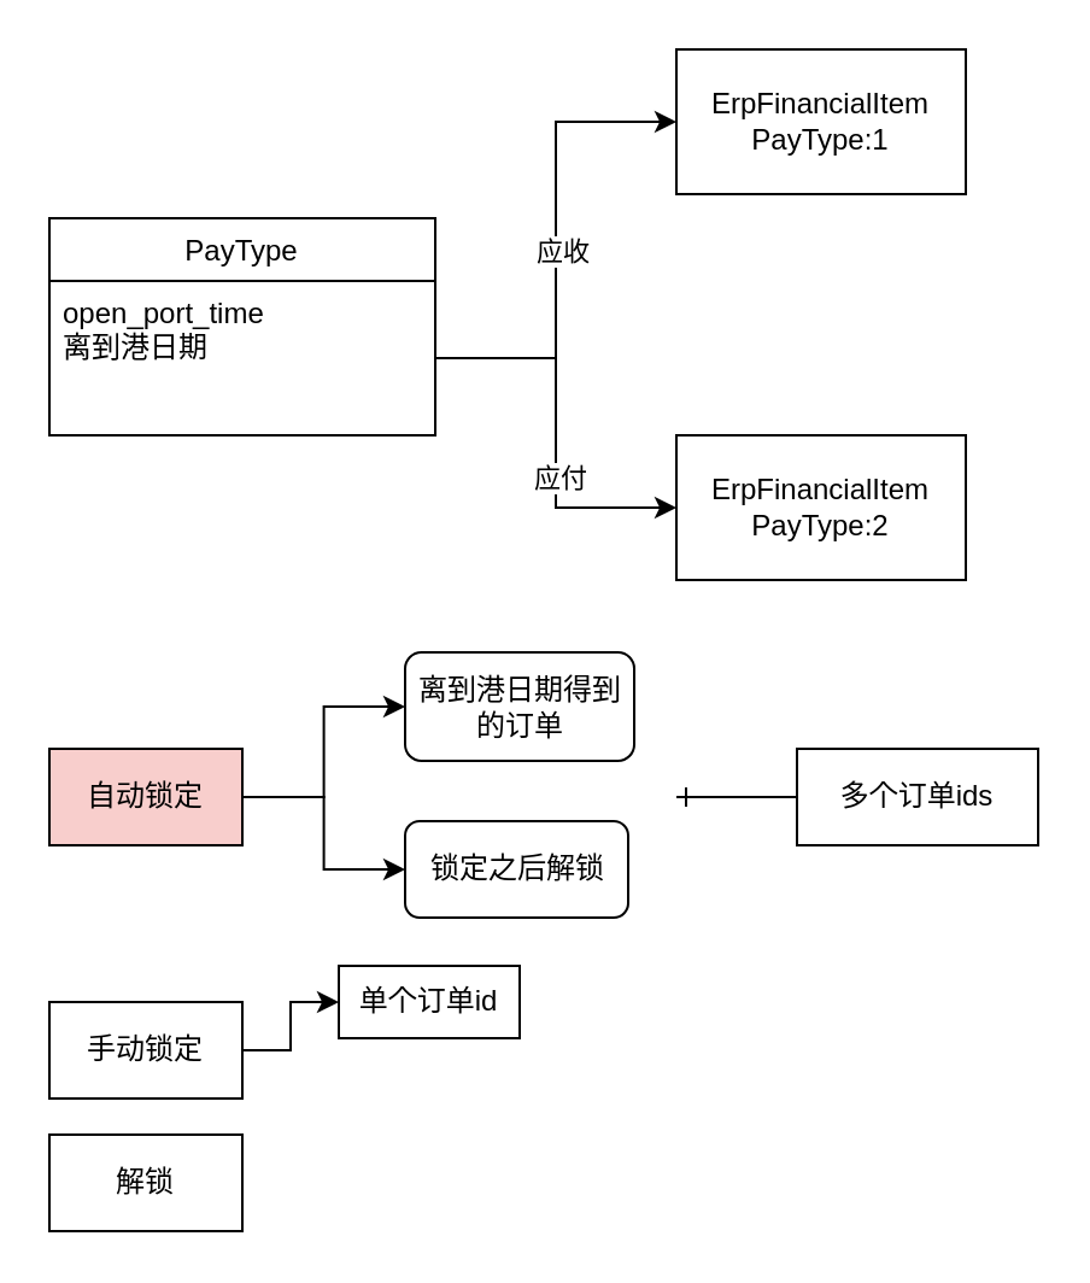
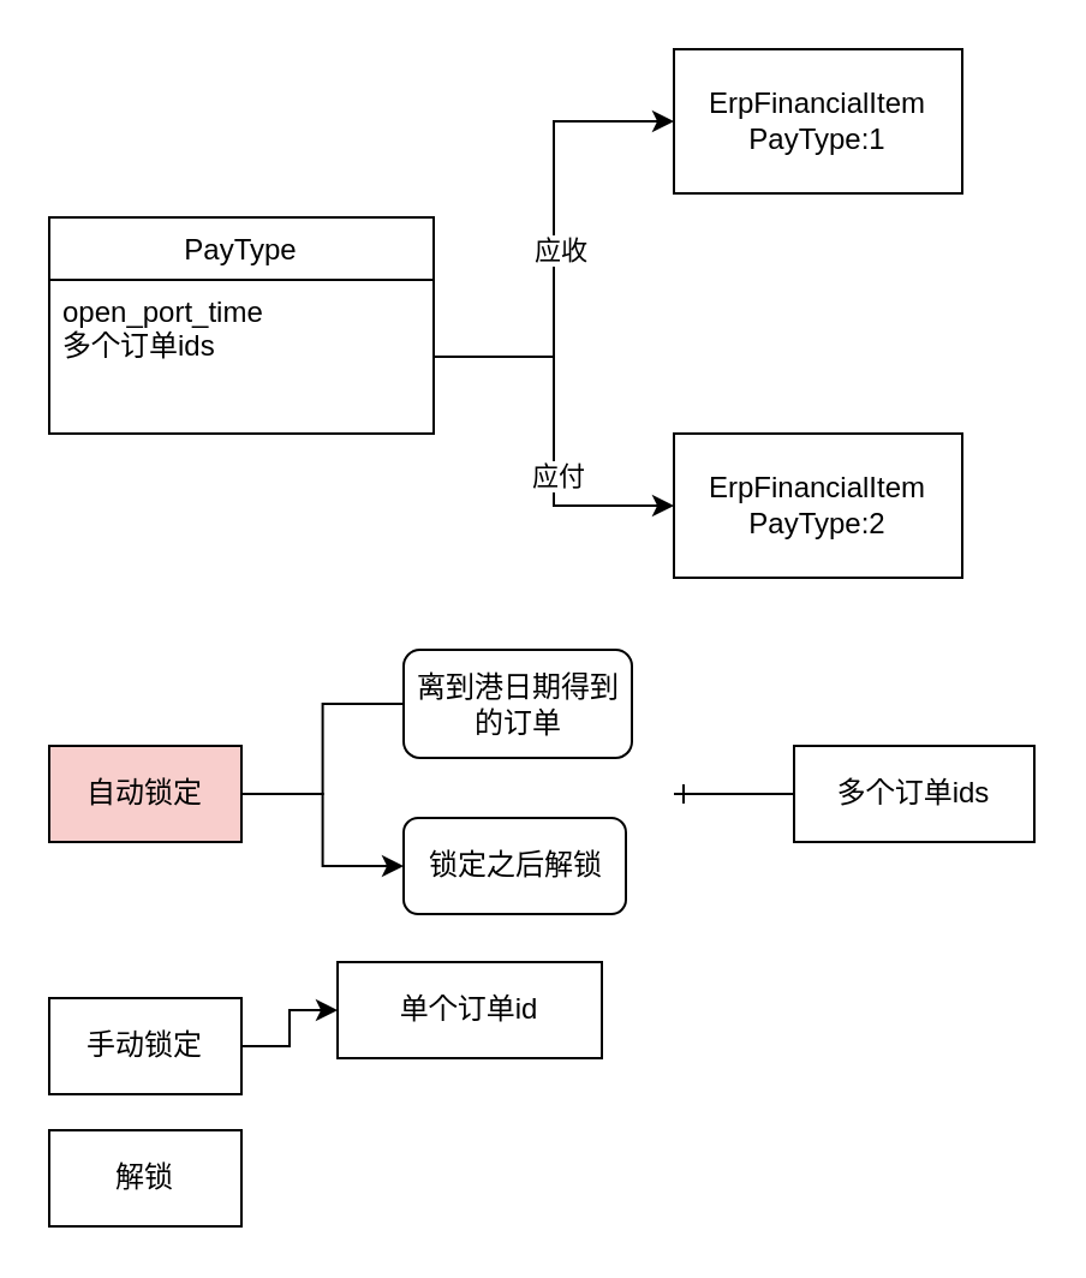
- <mxCell id="9" value="open_port_time&#10;离到港日期" style="text;align=left;verticalAlign=top;spacingLeft=4;spacingRight=4;overflow=hidden;rotatable=0;points=[[0,0.5],[1,0.5]];portConstraint=eastwest;" parent="1" vertex="1"><mxGeometry x="20" y="116" width="160" height="64" as="geometry" /></mxCell>
+ <mxCell id="9" value="open_port_time&#10;多个订单ids" style="text;align=left;verticalAlign=top;spacingLeft=4;spacingRight=4;overflow=hidden;rotatable=0;points=[[0,0.5],[1,0.5]];portConstraint=eastwest;" parent="1" vertex="1"><mxGeometry x="20" y="116" width="160" height="64" as="geometry" /></mxCell>
- <mxCell id="11" style="edgeStyle=orthogonalEdgeStyle;rounded=0;orthogonalLoop=1;jettySize=auto;html=1;exitX=1;exitY=0.5;exitDx=0;exitDy=0;entryX=0;entryY=0.5;entryDx=0;entryDy=0;" parent="1" source="12" target="18" edge="1"><mxGeometry relative="1" as="geometry" /></mxCell>
+ <mxCell id="11" style="edgeStyle=orthogonalEdgeStyle;rounded=0;orthogonalLoop=1;jettySize=auto;html=1;exitX=1;exitY=0.5;exitDx=0;exitDy=0;entryX=0;entryY=0.5;entryDx=0;entryDy=0;endArrow=none;" parent="1" source="12" target="18" edge="1"><mxGeometry relative="1" as="geometry" /></mxCell>
- <mxCell id="15" value="单个订单id" style="rounded=0;whiteSpace=wrap;html=1;" parent="1" vertex="1"><mxGeometry x="140" y="400" width="75" height="30" as="geometry" /></mxCell>
+ <mxCell id="15" value="单个订单id" style="rounded=0;whiteSpace=wrap;html=1;" parent="1" vertex="1"><mxGeometry x="140" y="400" width="110" height="40" as="geometry" /></mxCell>
